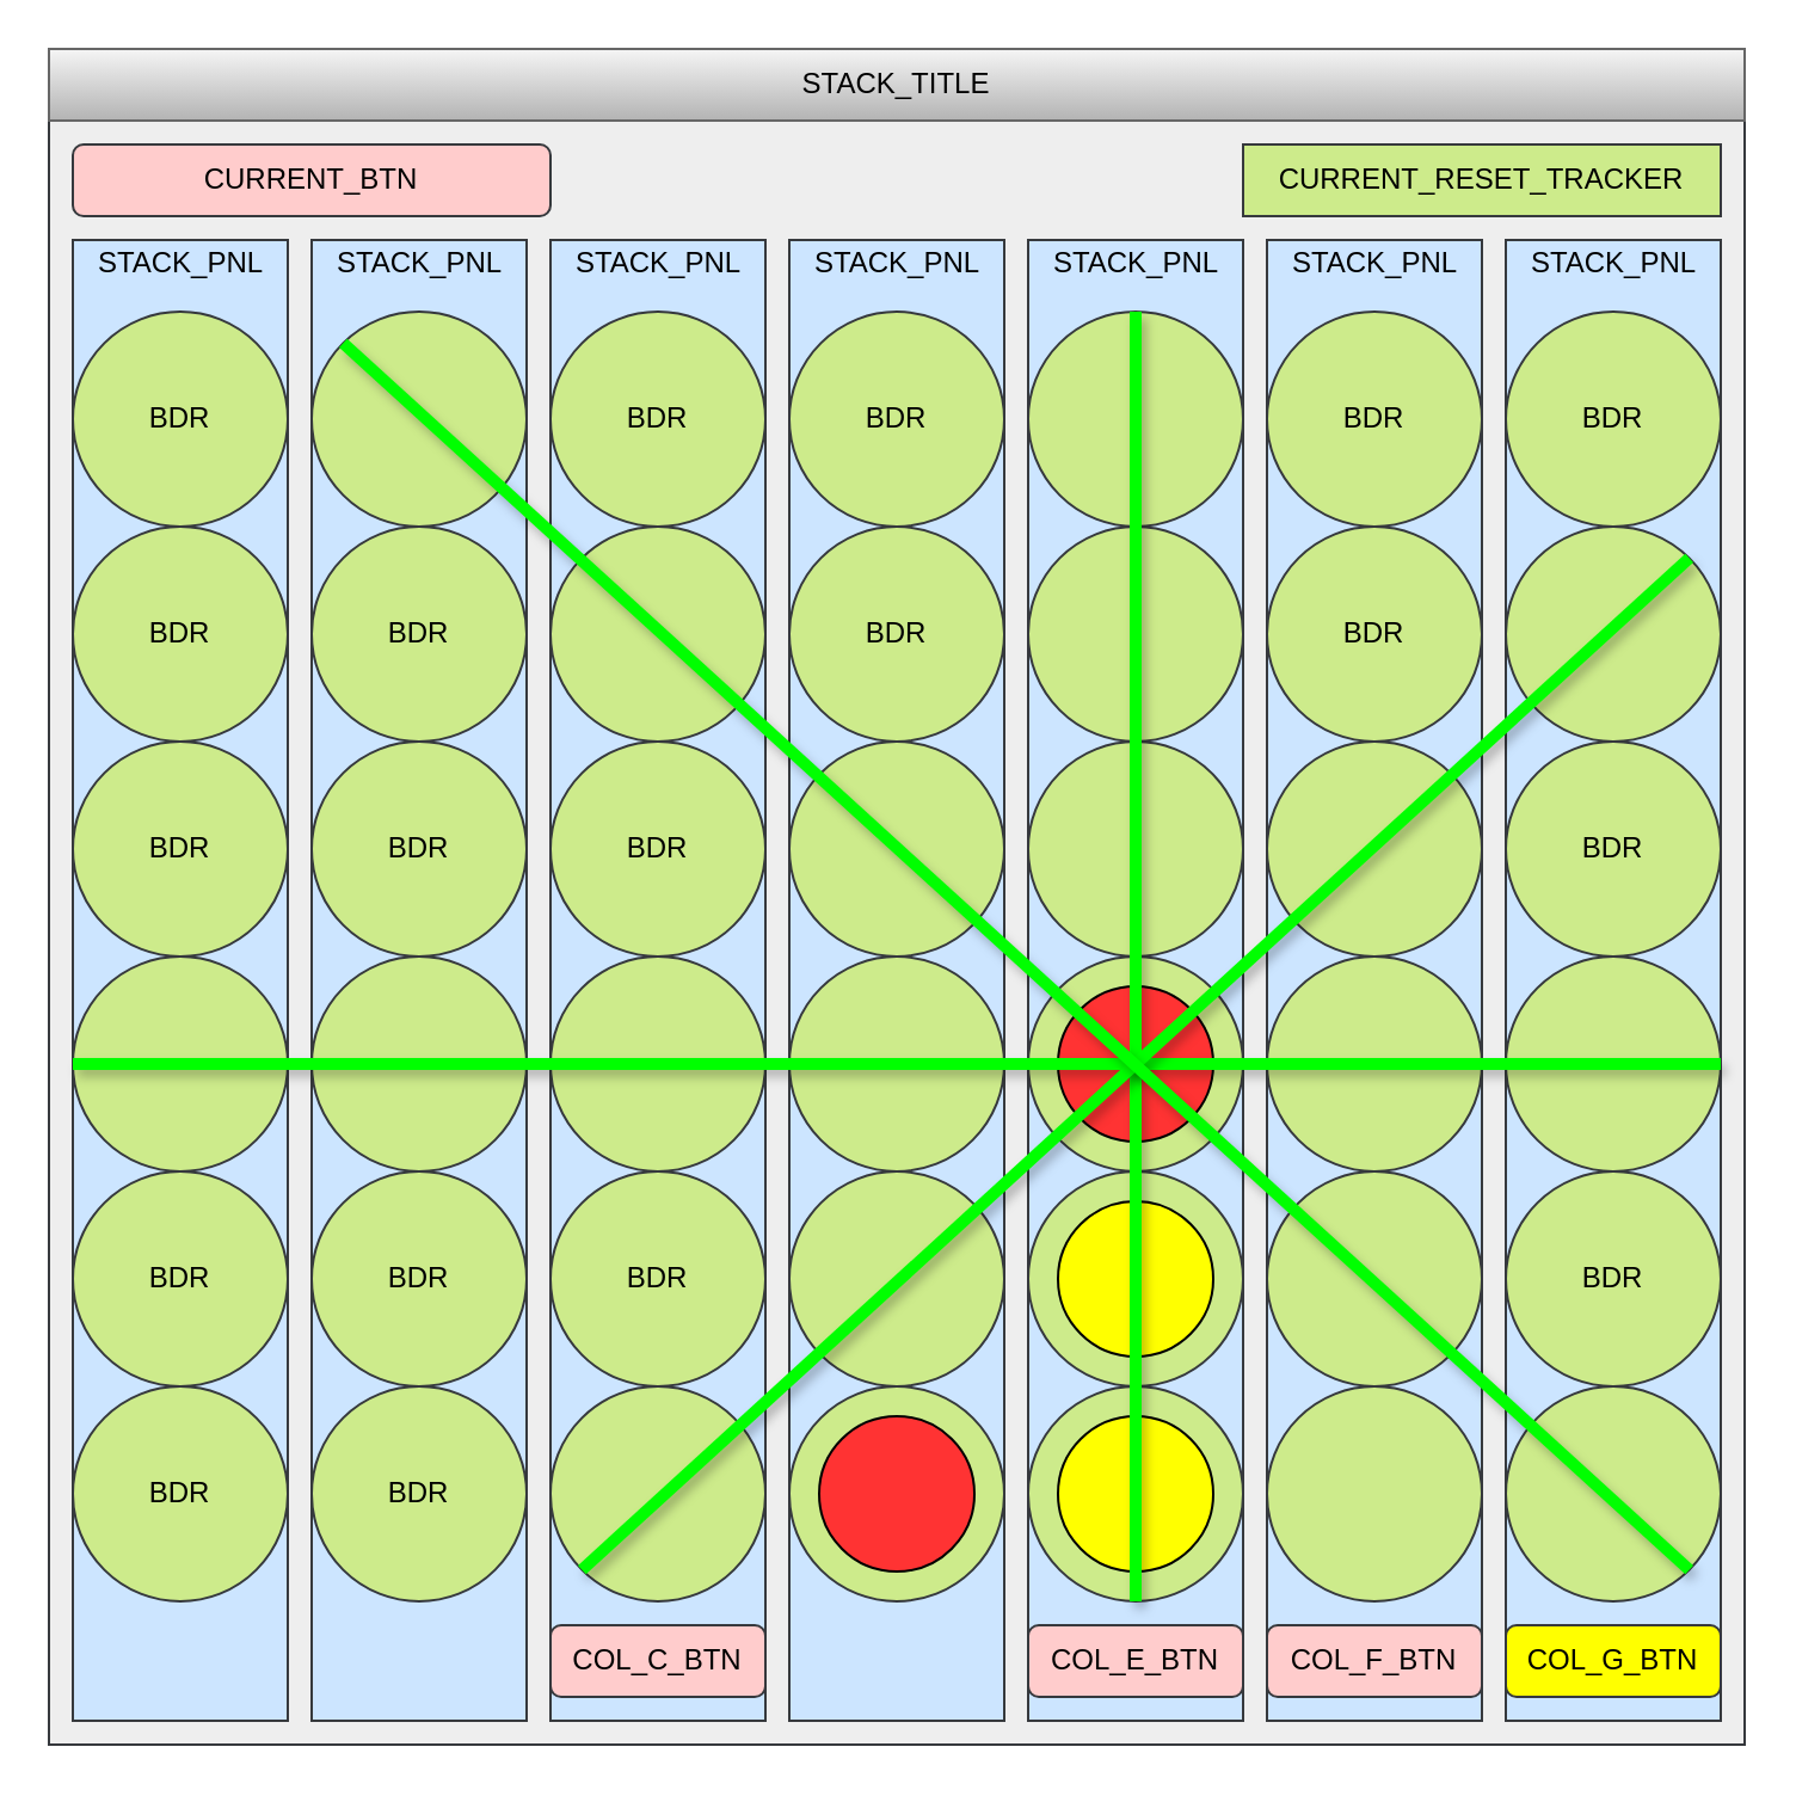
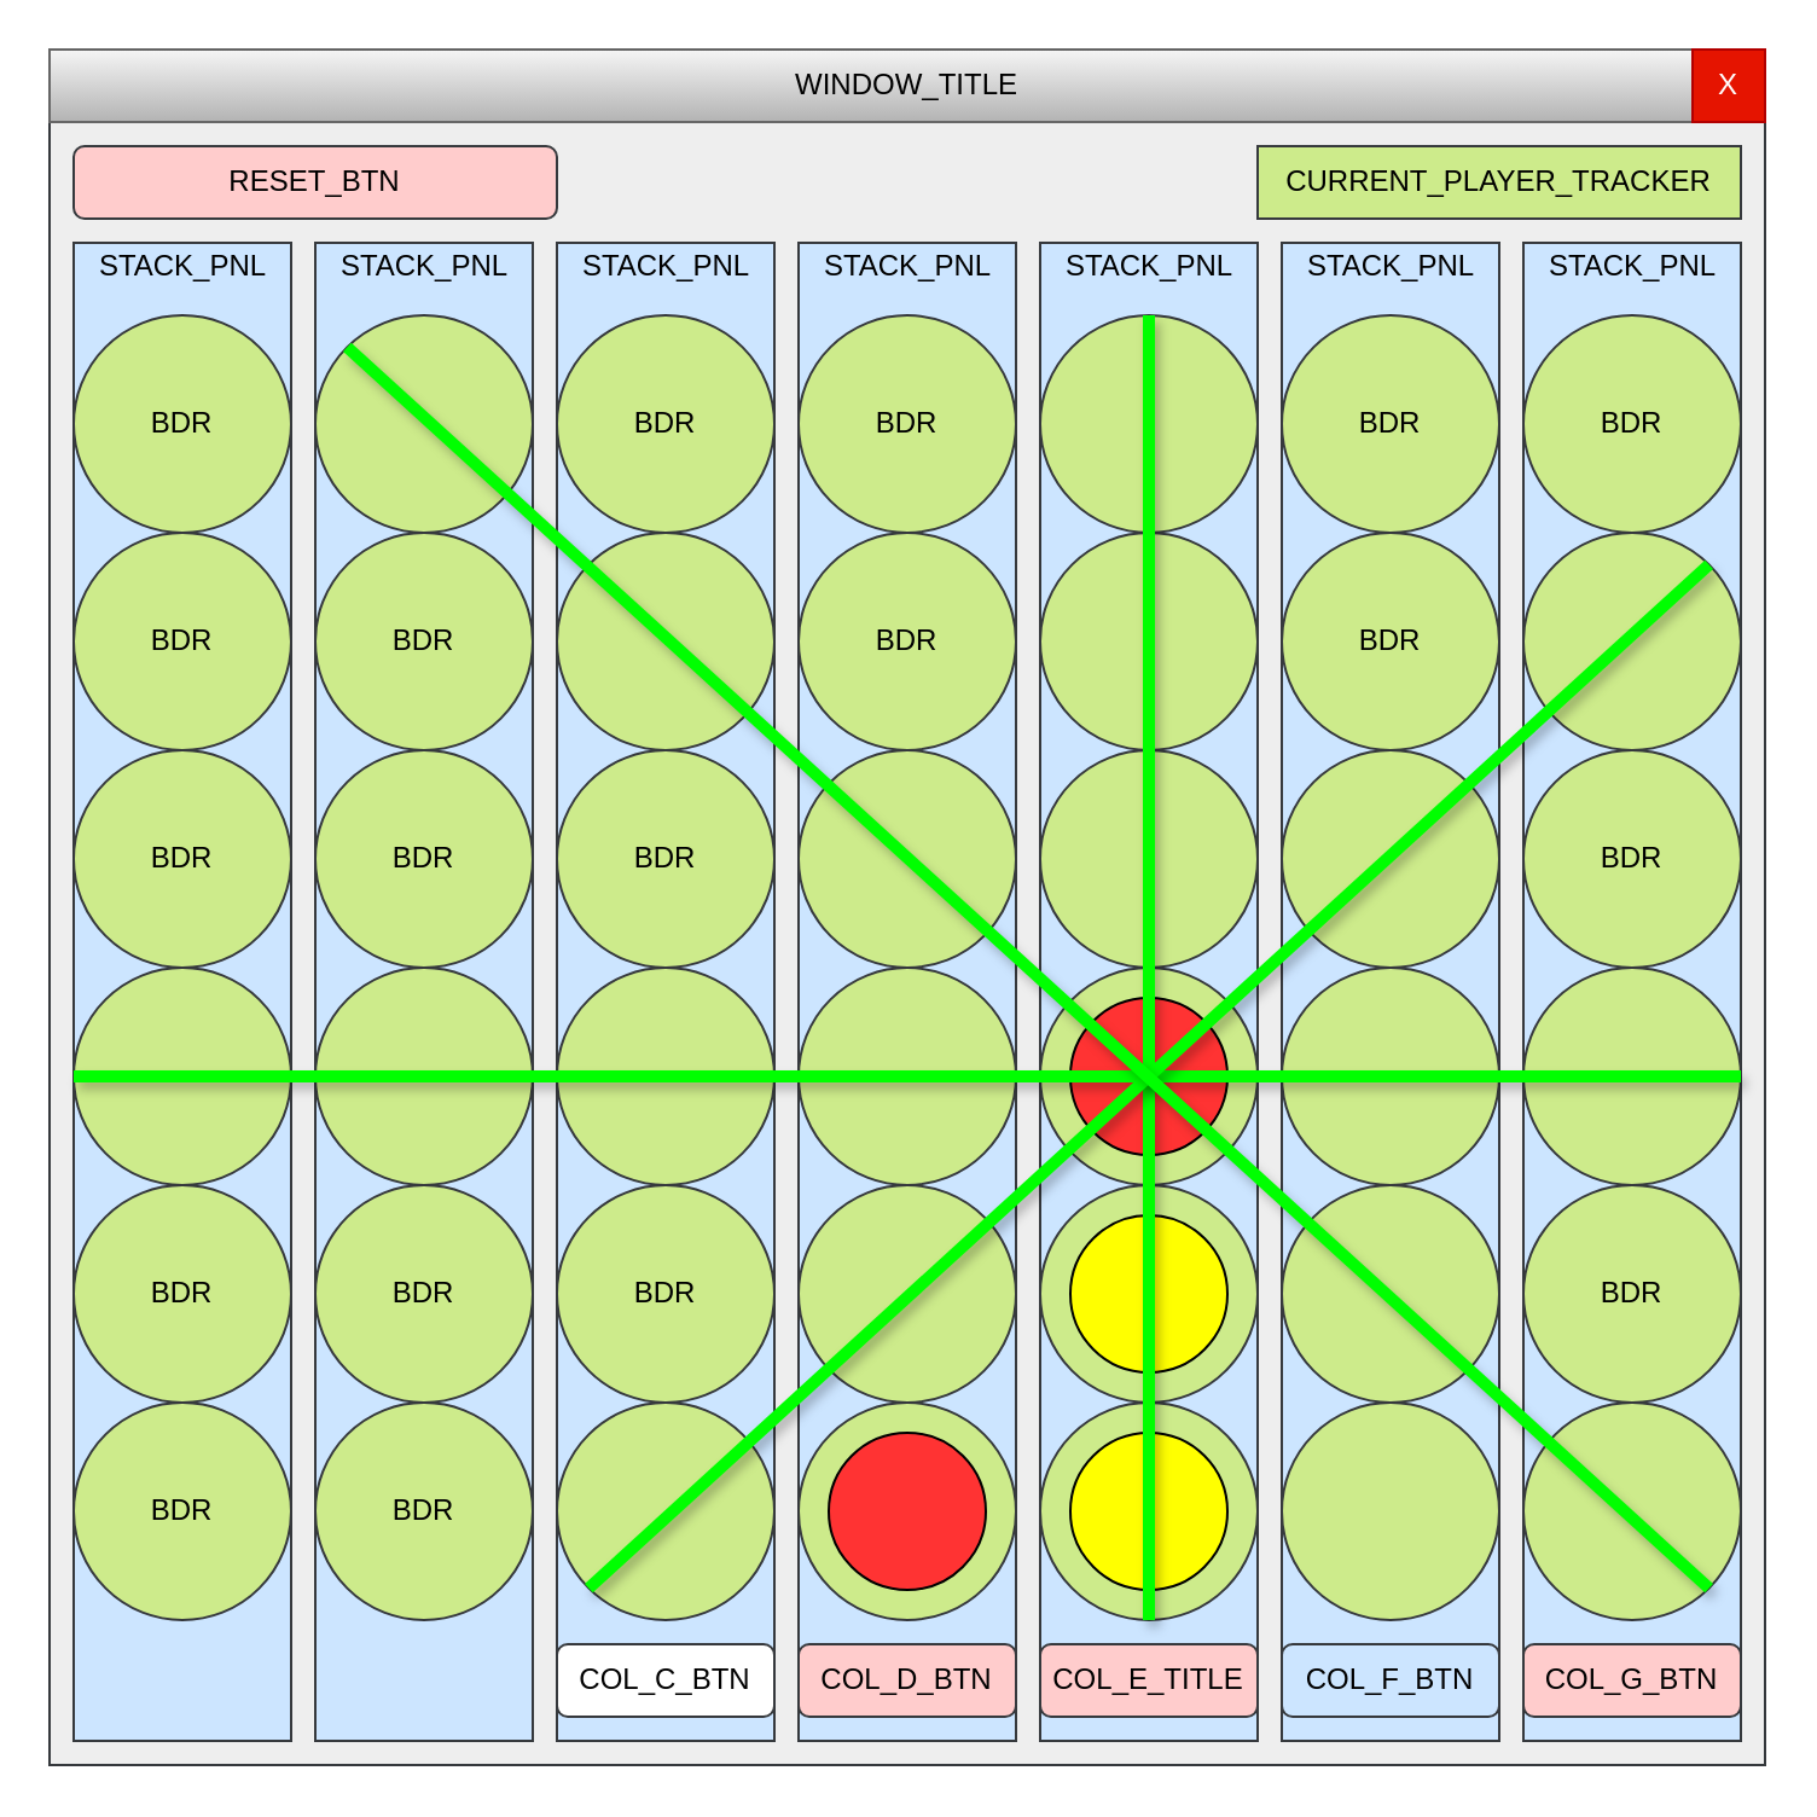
- <mxCell id="78" value="&lt;div align=&quot;center&quot;&gt;STACK_TITLE&lt;/div&gt;" style="rounded=0;whiteSpace=wrap;html=1;align=center;gradientColor=#b3b3b3;fillColor=#f5f5f5;strokeColor=#666666;" vertex="1" parent="1"><mxGeometry x="20" y="20" width="710" height="30" as="geometry" /></mxCell>
+ <mxCell id="78" value="&lt;div align=&quot;center&quot;&gt;WINDOW_TITLE&lt;/div&gt;" style="rounded=0;whiteSpace=wrap;html=1;align=center;gradientColor=#b3b3b3;fillColor=#f5f5f5;strokeColor=#666666;" vertex="1" parent="1"><mxGeometry x="20" y="20" width="710" height="30" as="geometry" /></mxCell>
+ <mxCell id="79" value="X" style="rounded=0;whiteSpace=wrap;html=1;fillColor=#e51400;strokeColor=#B20000;fontColor=#ffffff;" vertex="1" parent="1"><mxGeometry x="700" y="20" width="30" height="30" as="geometry" /></mxCell>
- <mxCell id="3" value="CURRENT_BTN" style="rounded=1;whiteSpace=wrap;html=1;fillColor=#ffcccc;strokeColor=#36393d;" vertex="1" parent="1"><mxGeometry x="30" y="60" width="200" height="30" as="geometry" /></mxCell>
+ <mxCell id="3" value="RESET_BTN" style="rounded=1;whiteSpace=wrap;html=1;fillColor=#ffcccc;strokeColor=#36393d;" vertex="1" parent="1"><mxGeometry x="30" y="60" width="200" height="30" as="geometry" /></mxCell>
- <mxCell id="4" value="CURRENT_RESET_TRACKER" style="rounded=0;whiteSpace=wrap;html=1;fillColor=#cdeb8b;strokeColor=#36393d;" vertex="1" parent="1"><mxGeometry x="520" y="60" width="200" height="30" as="geometry" /></mxCell>
+ <mxCell id="4" value="CURRENT_PLAYER_TRACKER" style="rounded=0;whiteSpace=wrap;html=1;fillColor=#cdeb8b;strokeColor=#36393d;" vertex="1" parent="1"><mxGeometry x="520" y="60" width="200" height="30" as="geometry" /></mxCell>
- <mxCell id="25" value="COL_C_BTN" style="rounded=1;whiteSpace=wrap;html=1;fillColor=#ffcccc;strokeColor=#36393d;" vertex="1" parent="23"><mxGeometry y="580" width="90" height="30" as="geometry" /></mxCell>
+ <mxCell id="25" value="COL_C_BTN" style="rounded=1;whiteSpace=wrap;html=1;fillColor=#ffffff;strokeColor=#36393d;" vertex="1" parent="23"><mxGeometry y="580" width="90" height="30" as="geometry" /></mxCell>
+ <mxCell id="35" value="COL_D_BTN" style="rounded=1;whiteSpace=wrap;html=1;fillColor=#ffcccc;strokeColor=#36393d;" vertex="1" parent="33"><mxGeometry y="580" width="90" height="30" as="geometry" /></mxCell>
- <mxCell id="46" value="COL_E_BTN" style="rounded=1;whiteSpace=wrap;html=1;fillColor=#ffcccc;strokeColor=#36393d;" vertex="1" parent="44"><mxGeometry y="580" width="90" height="30" as="geometry" /></mxCell>
+ <mxCell id="46" value="COL_E_TITLE" style="rounded=1;whiteSpace=wrap;html=1;fillColor=#ffcccc;strokeColor=#36393d;" vertex="1" parent="44"><mxGeometry y="580" width="90" height="30" as="geometry" /></mxCell>
- <mxCell id="60" value="COL_F_BTN" style="rounded=1;whiteSpace=wrap;html=1;fillColor=#ffcccc;strokeColor=#36393d;" vertex="1" parent="58"><mxGeometry y="580" width="90" height="30" as="geometry" /></mxCell>
+ <mxCell id="60" value="COL_F_BTN" style="rounded=1;whiteSpace=wrap;html=1;fillColor=#cce5ff;strokeColor=#36393d;" vertex="1" parent="58"><mxGeometry y="580" width="90" height="30" as="geometry" /></mxCell>
- <mxCell id="70" value="COL_G_BTN" style="rounded=1;whiteSpace=wrap;html=1;fillColor=#ffff00;strokeColor=#36393d;" vertex="1" parent="68"><mxGeometry y="580" width="90" height="30" as="geometry" /></mxCell>
+ <mxCell id="70" value="COL_G_BTN" style="rounded=1;whiteSpace=wrap;html=1;fillColor=#ffcccc;strokeColor=#36393d;" vertex="1" parent="68"><mxGeometry y="580" width="90" height="30" as="geometry" /></mxCell>
